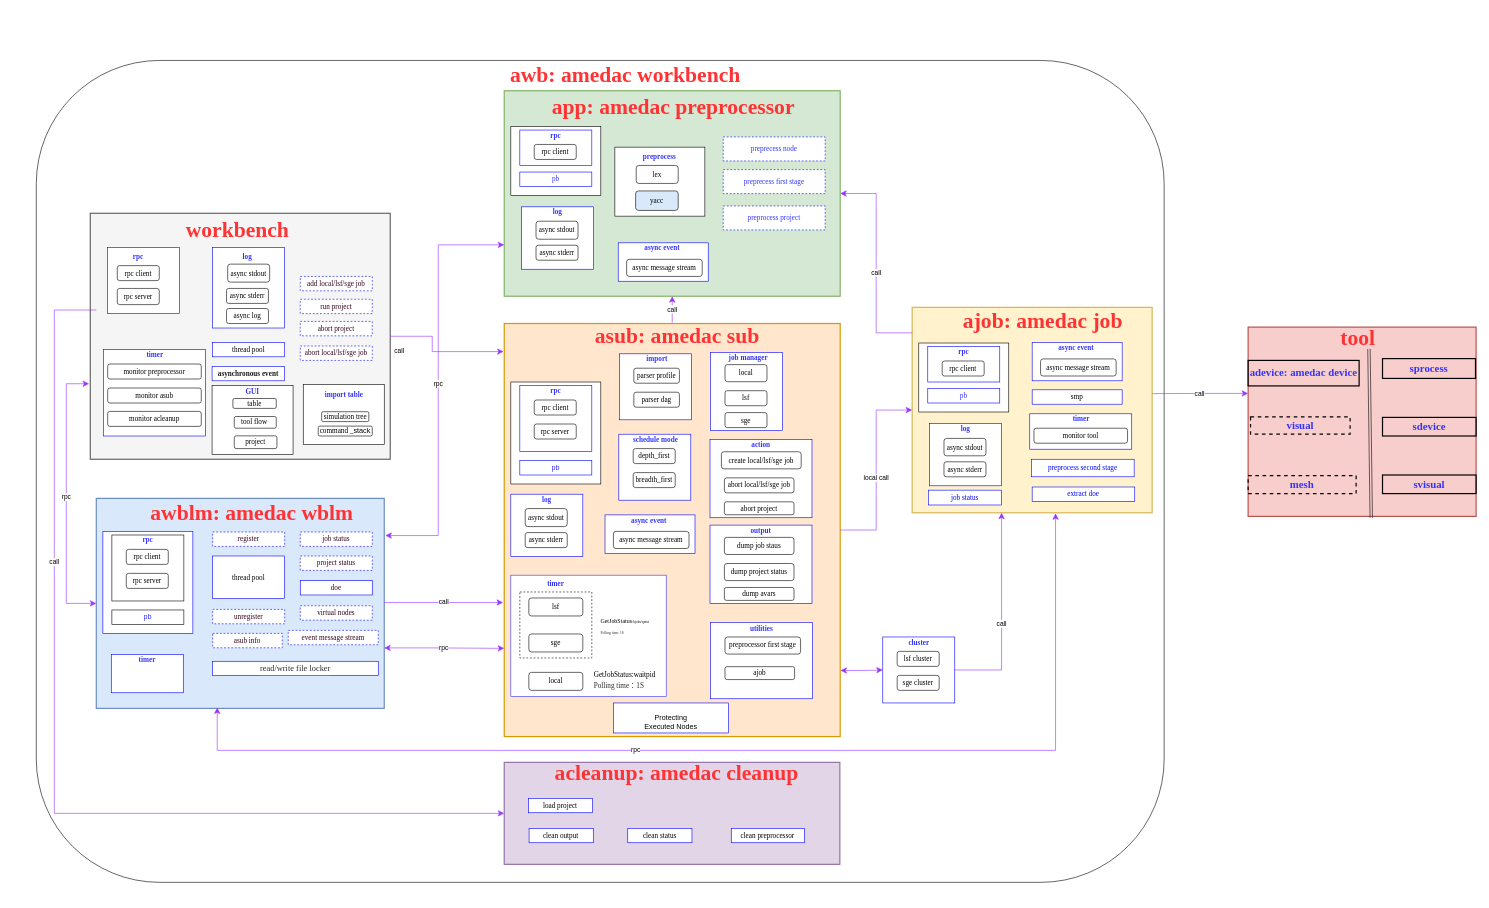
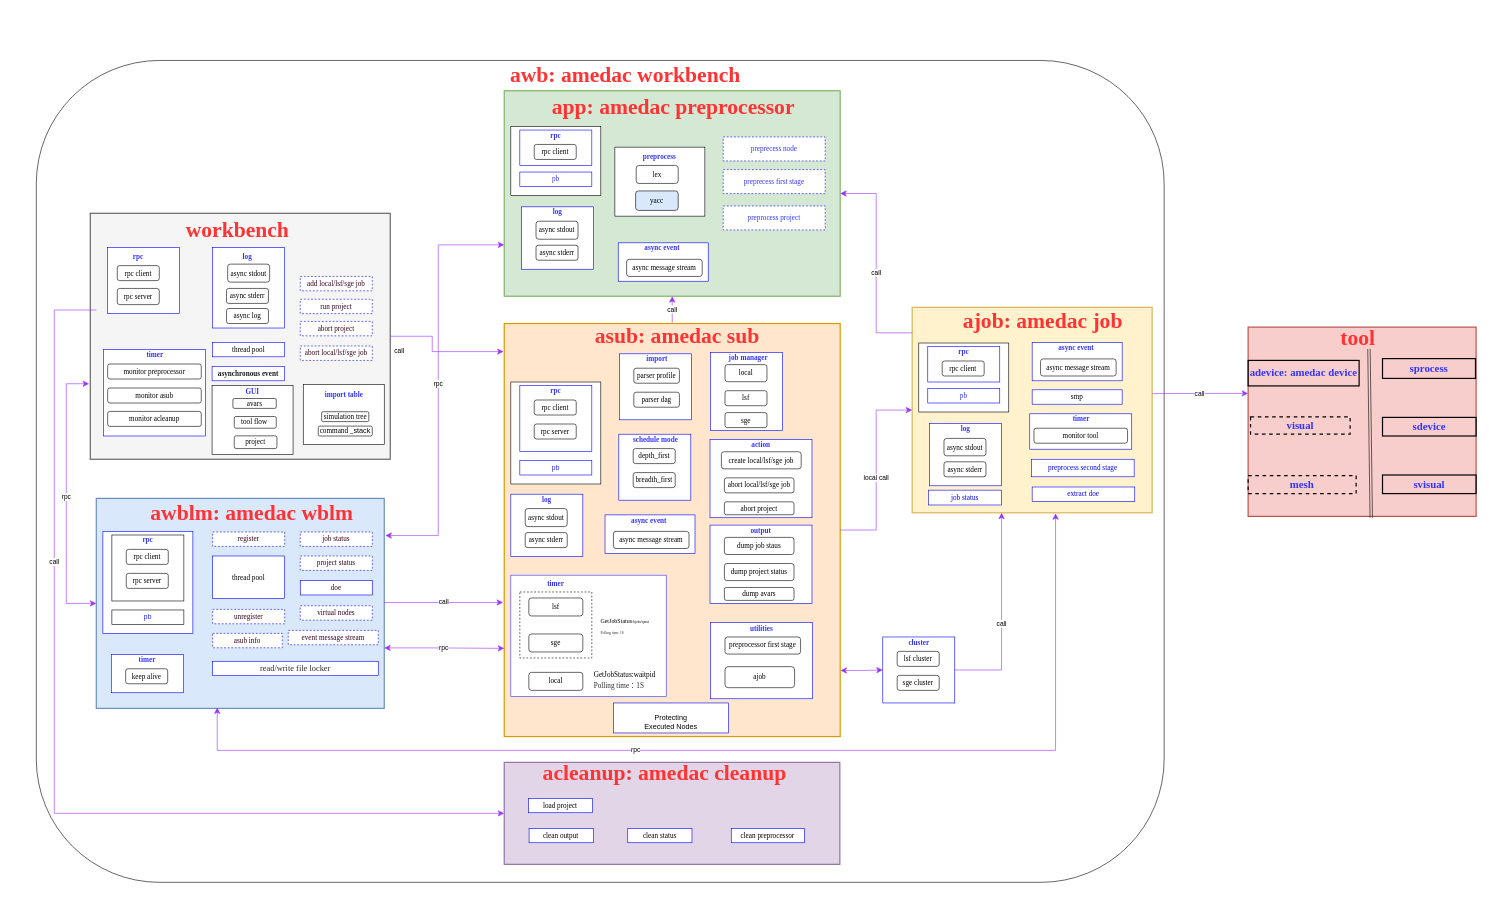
- <mxCell id="184" value="&lt;font face=&quot;Times New Roman&quot;&gt;table&lt;/font&gt;" style="rounded=1;whiteSpace=wrap;html=1;" vertex="1" parent="1"><mxGeometry x="387.75" y="663.5" width="72.25" height="16.5" as="geometry" /></mxCell>
+ <mxCell id="184" value="&lt;font face=&quot;Times New Roman&quot;&gt;avars&lt;/font&gt;" style="rounded=1;whiteSpace=wrap;html=1;" vertex="1" parent="1"><mxGeometry x="387.75" y="663.5" width="72.25" height="16.5" as="geometry" /></mxCell>
- <mxCell id="91" value="&lt;font face=&quot;Times New Roman&quot;&gt;ajob&lt;/font&gt;" style="rounded=1;whiteSpace=wrap;html=1;" parent="1" vertex="1"><mxGeometry x="1208" y="1110.5" width="116" height="21.5" as="geometry" /></mxCell>
+ <mxCell id="91" value="&lt;font face=&quot;Times New Roman&quot;&gt;ajob&lt;/font&gt;" style="rounded=1;whiteSpace=wrap;html=1;" parent="1" vertex="1"><mxGeometry x="1208" y="1110.5" width="116" height="35" as="geometry" /></mxCell>
+ <mxCell id="18" value="&lt;font face=&quot;Times New Roman&quot;&gt;keep alive&lt;/font&gt;" style="rounded=1;whiteSpace=wrap;html=1;" parent="1" vertex="1"><mxGeometry x="209" y="1114" width="70" height="25" as="geometry" /></mxCell>
- <mxCell id="163" value="&lt;font style=&quot;font-size: 36px;&quot; face=&quot;Times New Roman&quot; color=&quot;#ff3333&quot;&gt;&lt;b&gt;acleanup: amedac cleanup&lt;/b&gt;&lt;/font&gt;" style="text;strokeColor=none;align=center;fillColor=none;html=1;verticalAlign=middle;whiteSpace=wrap;rounded=0;" parent="1" vertex="1"><mxGeometry x="901.43" y="1273" width="453.43" height="30" as="geometry" /></mxCell>
+ <mxCell id="163" value="&lt;font style=&quot;font-size: 36px;&quot; face=&quot;Times New Roman&quot; color=&quot;#ff3333&quot;&gt;&lt;b&gt;acleanup: amedac cleanup&lt;/b&gt;&lt;/font&gt;" style="text;strokeColor=none;align=center;fillColor=none;html=1;verticalAlign=middle;whiteSpace=wrap;rounded=0;" parent="1" vertex="1"><mxGeometry x="881.43" y="1273" width="453.43" height="30" as="geometry" /></mxCell>
